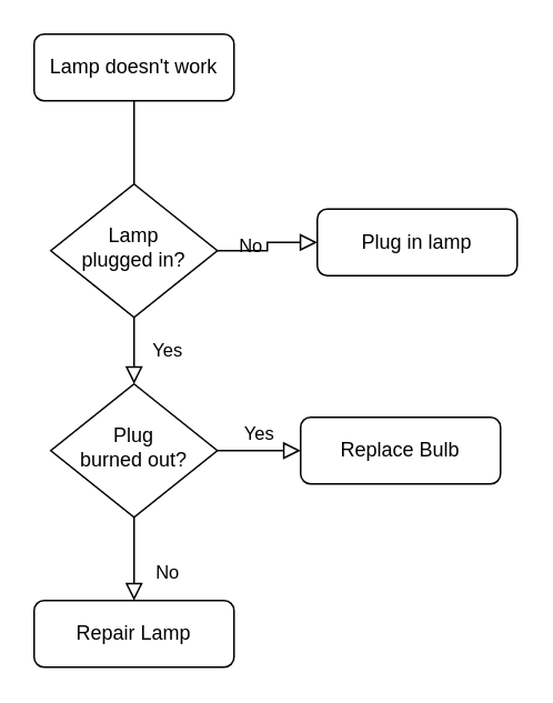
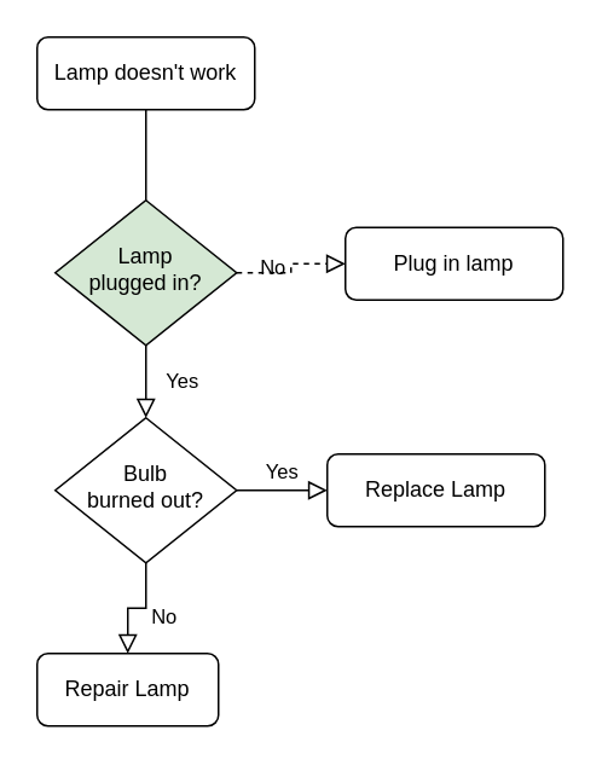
- <mxCell id="6" value="Lamp&lt;br&gt;plugged in?" style="rhombus;whiteSpace=wrap;html=1;shadow=0;fontFamily=Helvetica;fontSize=12;align=center;strokeWidth=1;spacing=6;spacingTop=-4;" parent="1" vertex="1"><mxGeometry x="30" y="110" width="100" height="80" as="geometry" /></mxCell>
+ <mxCell id="6" value="Lamp&lt;br&gt;plugged in?" style="rhombus;whiteSpace=wrap;html=1;shadow=0;fontFamily=Helvetica;fontSize=12;align=center;strokeWidth=1;spacing=6;spacingTop=-4;fillColor=#d5e8d4;" parent="1" vertex="1"><mxGeometry x="30" y="110" width="100" height="80" as="geometry" /></mxCell>
- <mxCell id="5" value="No" style="edgeStyle=orthogonalEdgeStyle;rounded=0;html=1;jettySize=auto;orthogonalLoop=1;fontSize=11;endArrow=block;endFill=0;endSize=8;strokeWidth=1;shadow=0;labelBackgroundColor=none;" parent="1" source="6" target="7" edge="1"><mxGeometry y="10" relative="1" as="geometry"><mxPoint as="offset" /></mxGeometry></mxCell>
+ <mxCell id="5" value="No" style="edgeStyle=orthogonalEdgeStyle;rounded=0;html=1;jettySize=auto;orthogonalLoop=1;fontSize=11;endArrow=block;endFill=0;endSize=8;strokeWidth=1;shadow=0;labelBackgroundColor=none;dashed=1;" parent="1" source="6" target="7" edge="1"><mxGeometry y="10" relative="1" as="geometry"><mxPoint as="offset" /></mxGeometry></mxCell>
- <mxCell id="10" value="Plug&lt;br&gt;burned out?" style="rhombus;whiteSpace=wrap;html=1;shadow=0;fontFamily=Helvetica;fontSize=12;align=center;strokeWidth=1;spacing=6;spacingTop=-4;" parent="1" vertex="1"><mxGeometry x="30" y="230" width="100" height="80" as="geometry" /></mxCell>
+ <mxCell id="10" value="Bulb&lt;br&gt;burned out?" style="rhombus;whiteSpace=wrap;html=1;shadow=0;fontFamily=Helvetica;fontSize=12;align=center;strokeWidth=1;spacing=6;spacingTop=-4;" parent="1" vertex="1"><mxGeometry x="30" y="230" width="100" height="80" as="geometry" /></mxCell>
- <mxCell id="12" value="Replace Bulb" style="rounded=1;whiteSpace=wrap;html=1;fontSize=12;glass=0;strokeWidth=1;shadow=0;" parent="1" vertex="1"><mxGeometry x="180" y="250" width="120" height="40" as="geometry" /></mxCell>
+ <mxCell id="12" value="Replace Lamp" style="rounded=1;whiteSpace=wrap;html=1;fontSize=12;glass=0;strokeWidth=1;shadow=0;" parent="1" vertex="1"><mxGeometry x="180" y="250" width="120" height="40" as="geometry" /></mxCell>
- <mxCell id="11" value="Repair Lamp" style="rounded=1;whiteSpace=wrap;html=1;fontSize=12;glass=0;strokeWidth=1;shadow=0;" parent="1" vertex="1"><mxGeometry x="20" y="360" width="120" height="40" as="geometry" /></mxCell>
+ <mxCell id="11" value="Repair Lamp" style="rounded=1;whiteSpace=wrap;html=1;fontSize=12;glass=0;strokeWidth=1;shadow=0;" parent="1" vertex="1"><mxGeometry x="20" y="360" width="100" height="40" as="geometry" /></mxCell>
